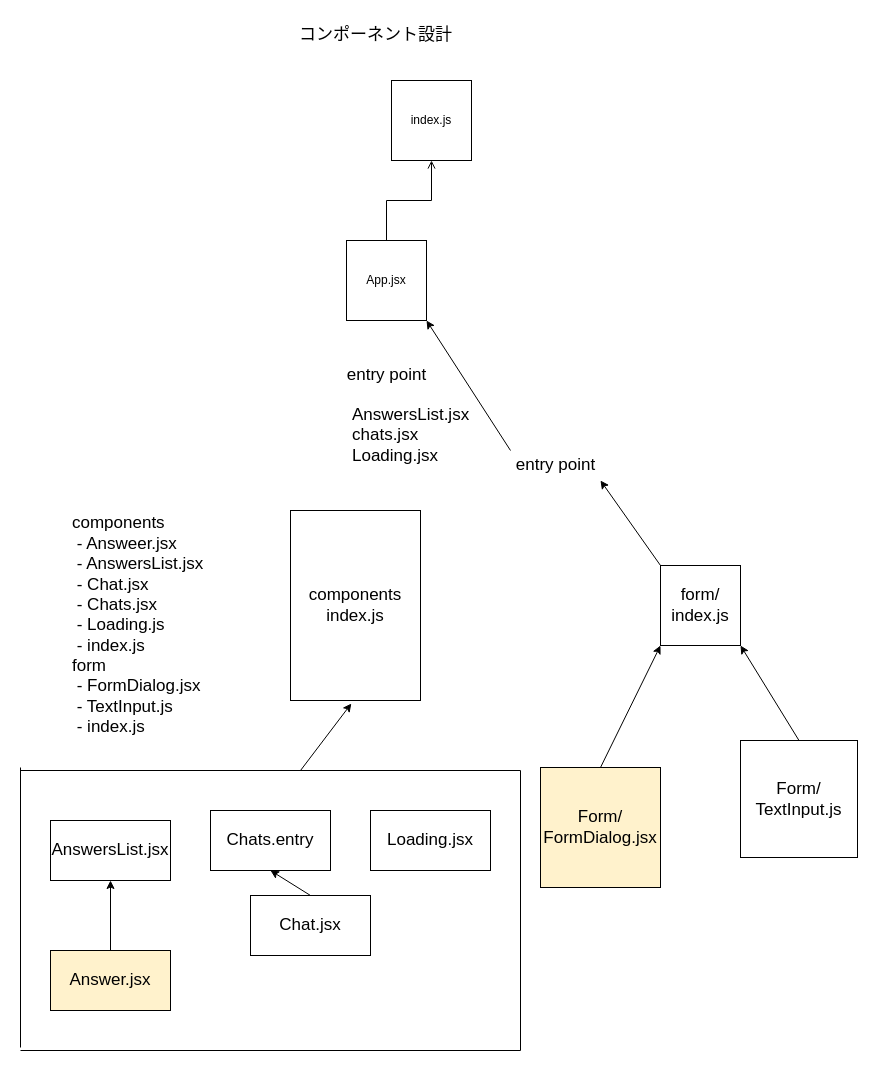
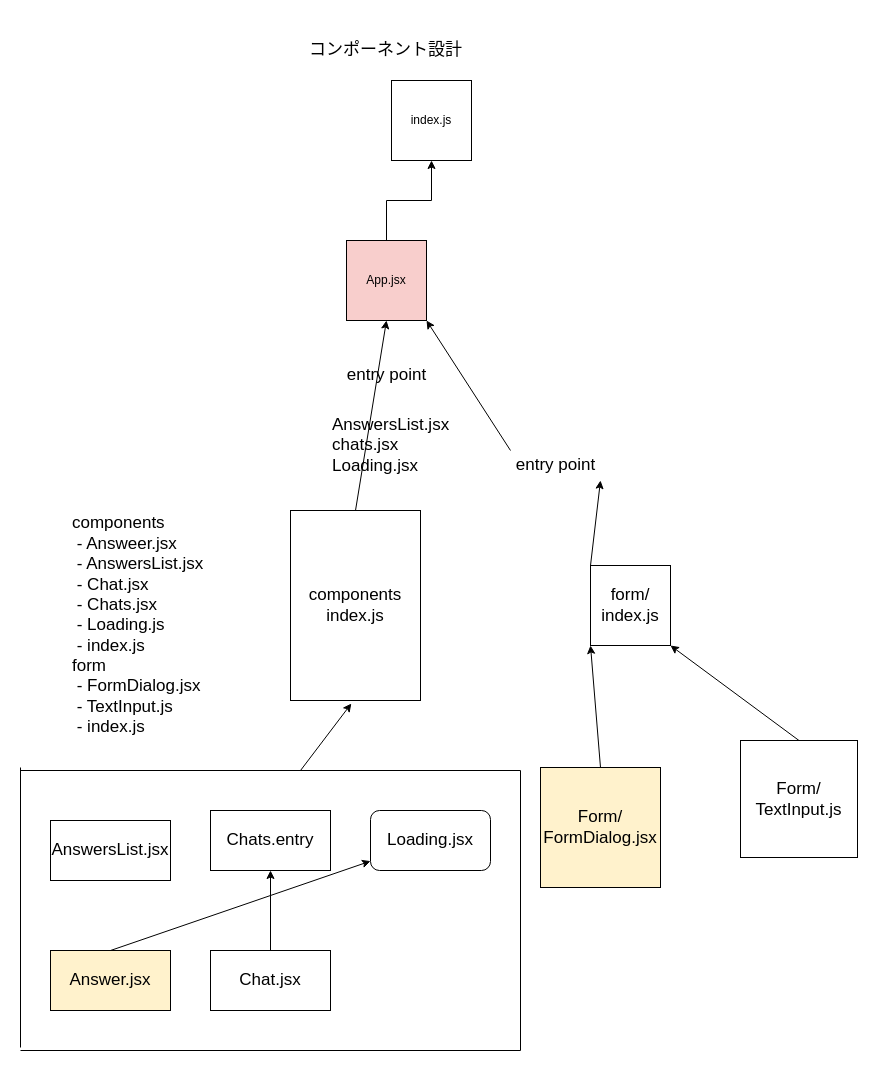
- <mxCell id="6" value="コンポーネント設計" style="text;html=1;align=center;verticalAlign=middle;resizable=0;points=[];autosize=1;fontSize=17;" parent="1" vertex="1"><mxGeometry x="290" y="20" width="170" height="30" as="geometry" /></mxCell>
+ <mxCell id="6" value="コンポーネント設計" style="text;html=1;align=center;verticalAlign=middle;resizable=0;points=[];autosize=1;fontSize=17;" parent="1" vertex="1"><mxGeometry x="300" y="35" width="170" height="30" as="geometry" /></mxCell>
- <mxCell id="2" value="" style="edgeStyle=orthogonalEdgeStyle;rounded=0;orthogonalLoop=1;jettySize=auto;html=1;fontSize=17;endArrow=open;" parent="1" source="3" target="4" edge="1"><mxGeometry relative="1" as="geometry" /></mxCell>
+ <mxCell id="2" value="" style="edgeStyle=orthogonalEdgeStyle;rounded=0;orthogonalLoop=1;jettySize=auto;html=1;fontSize=17;" parent="1" source="3" target="4" edge="1"><mxGeometry relative="1" as="geometry" /></mxCell>
- <mxCell id="3" value="App.jsx" style="whiteSpace=wrap;html=1;aspect=fixed;" parent="1" vertex="1"><mxGeometry x="346" y="240" width="80" height="80" as="geometry" /></mxCell>
+ <mxCell id="3" value="App.jsx" style="whiteSpace=wrap;html=1;aspect=fixed;fillColor=#f8cecc;" parent="1" vertex="1"><mxGeometry x="346" y="240" width="80" height="80" as="geometry" /></mxCell>
+ <mxCell id="27" value="" style="endArrow=classic;html=1;fontSize=17;exitX=0.5;exitY=0;exitDx=0;exitDy=0;entryX=0.5;entryY=1;entryDx=0;entryDy=0;" parent="1" source="5" target="3" edge="1"><mxGeometry width="50" height="50" relative="1" as="geometry"><mxPoint x="400" y="530" as="sourcePoint" /><mxPoint x="450" y="480" as="targetPoint" /></mxGeometry></mxCell>
- <mxCell id="26" value="AnswersList.jsx&lt;br&gt;chats.jsx&lt;br&gt;Loading.jsx" style="text;html=1;align=left;verticalAlign=middle;resizable=0;points=[];autosize=1;fontSize=17;" parent="1" vertex="1"><mxGeometry x="350" y="400" width="130" height="70" as="geometry" /></mxCell>
+ <mxCell id="26" value="AnswersList.jsx&lt;br&gt;chats.jsx&lt;br&gt;Loading.jsx" style="text;html=1;align=left;verticalAlign=middle;resizable=0;points=[];autosize=1;fontSize=17;" parent="1" vertex="1"><mxGeometry x="330" y="410" width="130" height="70" as="geometry" /></mxCell>
- <mxCell id="8" value="form/&lt;br&gt;index.js" style="whiteSpace=wrap;html=1;aspect=fixed;fontSize=17;align=center;" parent="1" vertex="1"><mxGeometry x="660" y="565" width="80" height="80" as="geometry" /></mxCell>
+ <mxCell id="8" value="form/&lt;br&gt;index.js" style="whiteSpace=wrap;html=1;aspect=fixed;fontSize=17;align=center;" parent="1" vertex="1"><mxGeometry x="590" y="565" width="80" height="80" as="geometry" /></mxCell>
- <mxCell id="17" value="Loading.jsx" style="rounded=0;whiteSpace=wrap;html=1;fontSize=17;align=center;" parent="1" vertex="1"><mxGeometry x="370" y="810" width="120" height="60" as="geometry" /></mxCell>
+ <mxCell id="17" value="Loading.jsx" style="whiteSpace=wrap;html=1;fontSize=17;align=center;rounded=1;" parent="1" vertex="1"><mxGeometry x="370" y="810" width="120" height="60" as="geometry" /></mxCell>
- <mxCell id="19" value="" style="endArrow=classic;html=1;fontSize=17;exitX=0.5;exitY=0;exitDx=0;exitDy=0;entryX=0.5;entryY=1;entryDx=0;entryDy=0;" parent="1" source="15" target="16" edge="1"><mxGeometry width="50" height="50" relative="1" as="geometry"><mxPoint x="380" y="640" as="sourcePoint" /><mxPoint x="430" y="590" as="targetPoint" /></mxGeometry></mxCell>
+ <mxCell id="19" value="" style="endArrow=classic;html=1;fontSize=17;exitX=0.5;exitY=0;exitDx=0;exitDy=0;" parent="1" source="15" target="17" edge="1"><mxGeometry width="50" height="50" relative="1" as="geometry"><mxPoint x="380" y="640" as="sourcePoint" /><mxPoint x="430" y="590" as="targetPoint" /></mxGeometry></mxCell>
- <mxCell id="13" value="Chat.jsx" style="rounded=0;whiteSpace=wrap;html=1;fontSize=17;align=center;" parent="1" vertex="1"><mxGeometry x="250" y="895" width="120" height="60" as="geometry" /></mxCell>
+ <mxCell id="13" value="Chat.jsx" style="rounded=0;whiteSpace=wrap;html=1;fontSize=17;align=center;" parent="1" vertex="1"><mxGeometry x="210" y="950" width="120" height="60" as="geometry" /></mxCell>
